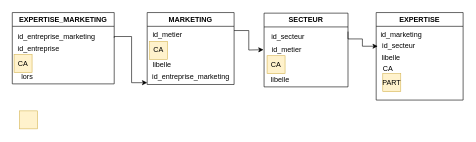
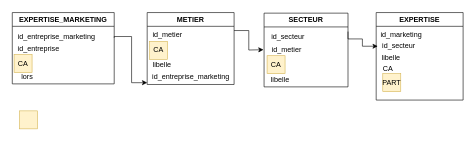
- <mxCell id="9" value="MARKETING" style="swimlane;whiteSpace=wrap;html=1;" vertex="1" parent="1"><mxGeometry x="245" y="20" width="145" height="120" as="geometry" /></mxCell>
+ <mxCell id="9" value="METIER" style="swimlane;whiteSpace=wrap;html=1;" vertex="1" parent="1"><mxGeometry x="245" y="20" width="145" height="120" as="geometry" /></mxCell>
